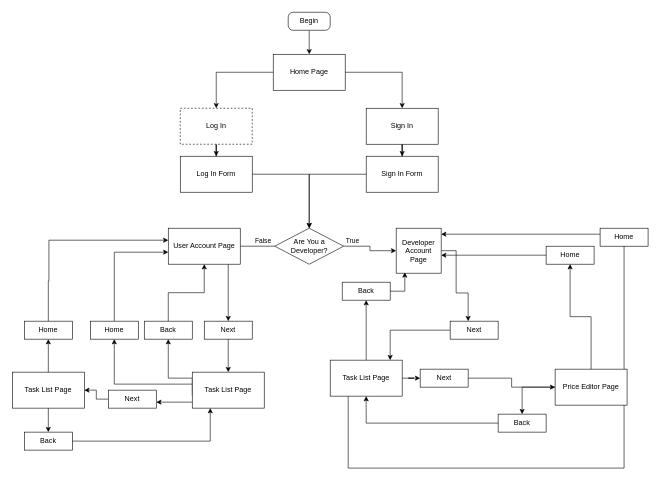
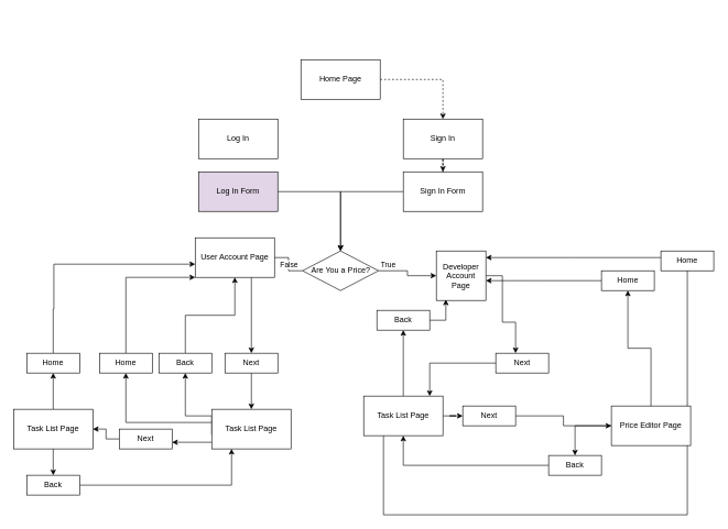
- <mxCell id="3" value="Begin" style="rounded=1;whiteSpace=wrap;html=1;direction=west;arcSize=27;" parent="1" vertex="1"><mxGeometry x="480" y="20" width="70" height="30" as="geometry" /></mxCell>
- <mxCell id="2" style="edgeStyle=orthogonalEdgeStyle;rounded=0;orthogonalLoop=1;jettySize=auto;html=1;" parent="1" source="3" target="9" edge="1"><mxGeometry relative="1" as="geometry" /></mxCell>
- <mxCell id="7" style="edgeStyle=orthogonalEdgeStyle;rounded=0;orthogonalLoop=1;jettySize=auto;html=1;entryX=0.5;entryY=0;entryDx=0;entryDy=0;" parent="1" source="9" target="13" edge="1"><mxGeometry relative="1" as="geometry" /></mxCell>
- <mxCell id="8" style="edgeStyle=orthogonalEdgeStyle;rounded=0;orthogonalLoop=1;jettySize=auto;html=1;entryX=0.5;entryY=0;entryDx=0;entryDy=0;" parent="1" source="9" target="11" edge="1"><mxGeometry relative="1" as="geometry" /></mxCell>
+ <mxCell id="8" style="edgeStyle=orthogonalEdgeStyle;rounded=0;orthogonalLoop=1;jettySize=auto;html=1;entryX=0.5;entryY=0;entryDx=0;entryDy=0;dashed=1;" parent="1" source="9" target="11" edge="1"><mxGeometry relative="1" as="geometry" /></mxCell>
- <mxCell id="13" value="Log In" style="rounded=0;whiteSpace=wrap;html=1;dashed=1;" parent="1" vertex="1"><mxGeometry x="300" y="180" width="120" height="60" as="geometry" /></mxCell>
+ <mxCell id="13" value="Log In" style="rounded=0;whiteSpace=wrap;html=1;" parent="1" vertex="1"><mxGeometry x="300" y="180" width="120" height="60" as="geometry" /></mxCell>
- <mxCell id="12" value="" style="edgeStyle=orthogonalEdgeStyle;rounded=0;orthogonalLoop=1;jettySize=auto;html=1;" parent="1" source="13" target="15" edge="1"><mxGeometry relative="1" as="geometry" /></mxCell>
- <mxCell id="10" style="edgeStyle=orthogonalEdgeStyle;rounded=0;orthogonalLoop=1;jettySize=auto;html=1;entryX=0.5;entryY=0;entryDx=0;entryDy=0;" parent="1" source="11" target="6" edge="1"><mxGeometry relative="1" as="geometry" /></mxCell>
+ <mxCell id="10" style="edgeStyle=orthogonalEdgeStyle;rounded=0;orthogonalLoop=1;jettySize=auto;html=1;entryX=0.5;entryY=0;entryDx=0;entryDy=0;dashed=1;" parent="1" source="11" target="6" edge="1"><mxGeometry relative="1" as="geometry" /></mxCell>
- <mxCell id="15" value="Log In Form" style="whiteSpace=wrap;html=1;rounded=0;" parent="1" vertex="1"><mxGeometry x="300" y="260" width="120" height="60" as="geometry" /></mxCell>
+ <mxCell id="15" value="Log In Form" style="whiteSpace=wrap;html=1;rounded=0;fillColor=#e1d5e7;" parent="1" vertex="1"><mxGeometry x="300" y="260" width="120" height="60" as="geometry" /></mxCell>
- <mxCell id="24" value="User Account Page" style="whiteSpace=wrap;html=1;" parent="1" vertex="1"><mxGeometry x="280" y="380" width="120" height="60" as="geometry" /></mxCell>
+ <mxCell id="24" value="User Account Page" style="whiteSpace=wrap;html=1;" parent="1" vertex="1"><mxGeometry x="295" y="360" width="120" height="60" as="geometry" /></mxCell>
- <mxCell id="20" value="Are You a Developer?" style="rhombus;whiteSpace=wrap;html=1;" parent="1" vertex="1"><mxGeometry x="457.5" y="380" width="115" height="60" as="geometry" /></mxCell>
+ <mxCell id="20" value="Are You a Price?" style="rhombus;whiteSpace=wrap;html=1;" parent="1" vertex="1"><mxGeometry x="457.5" y="380" width="115" height="60" as="geometry" /></mxCell>
